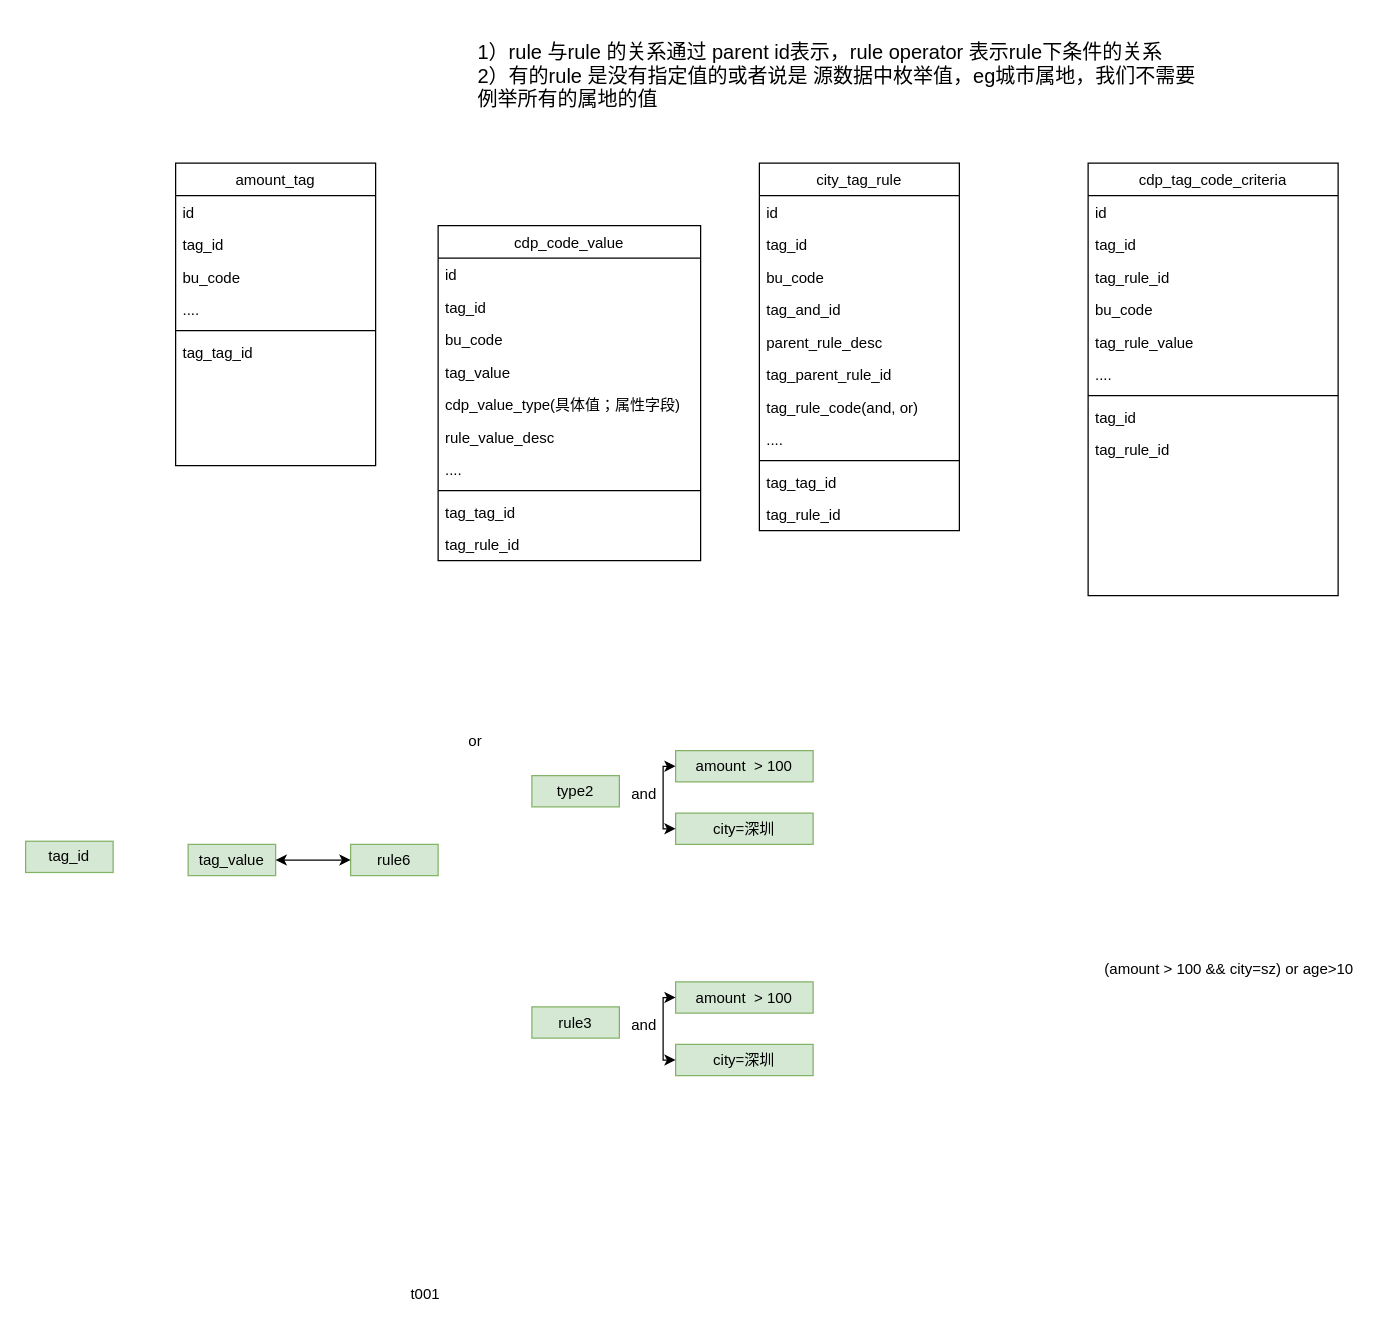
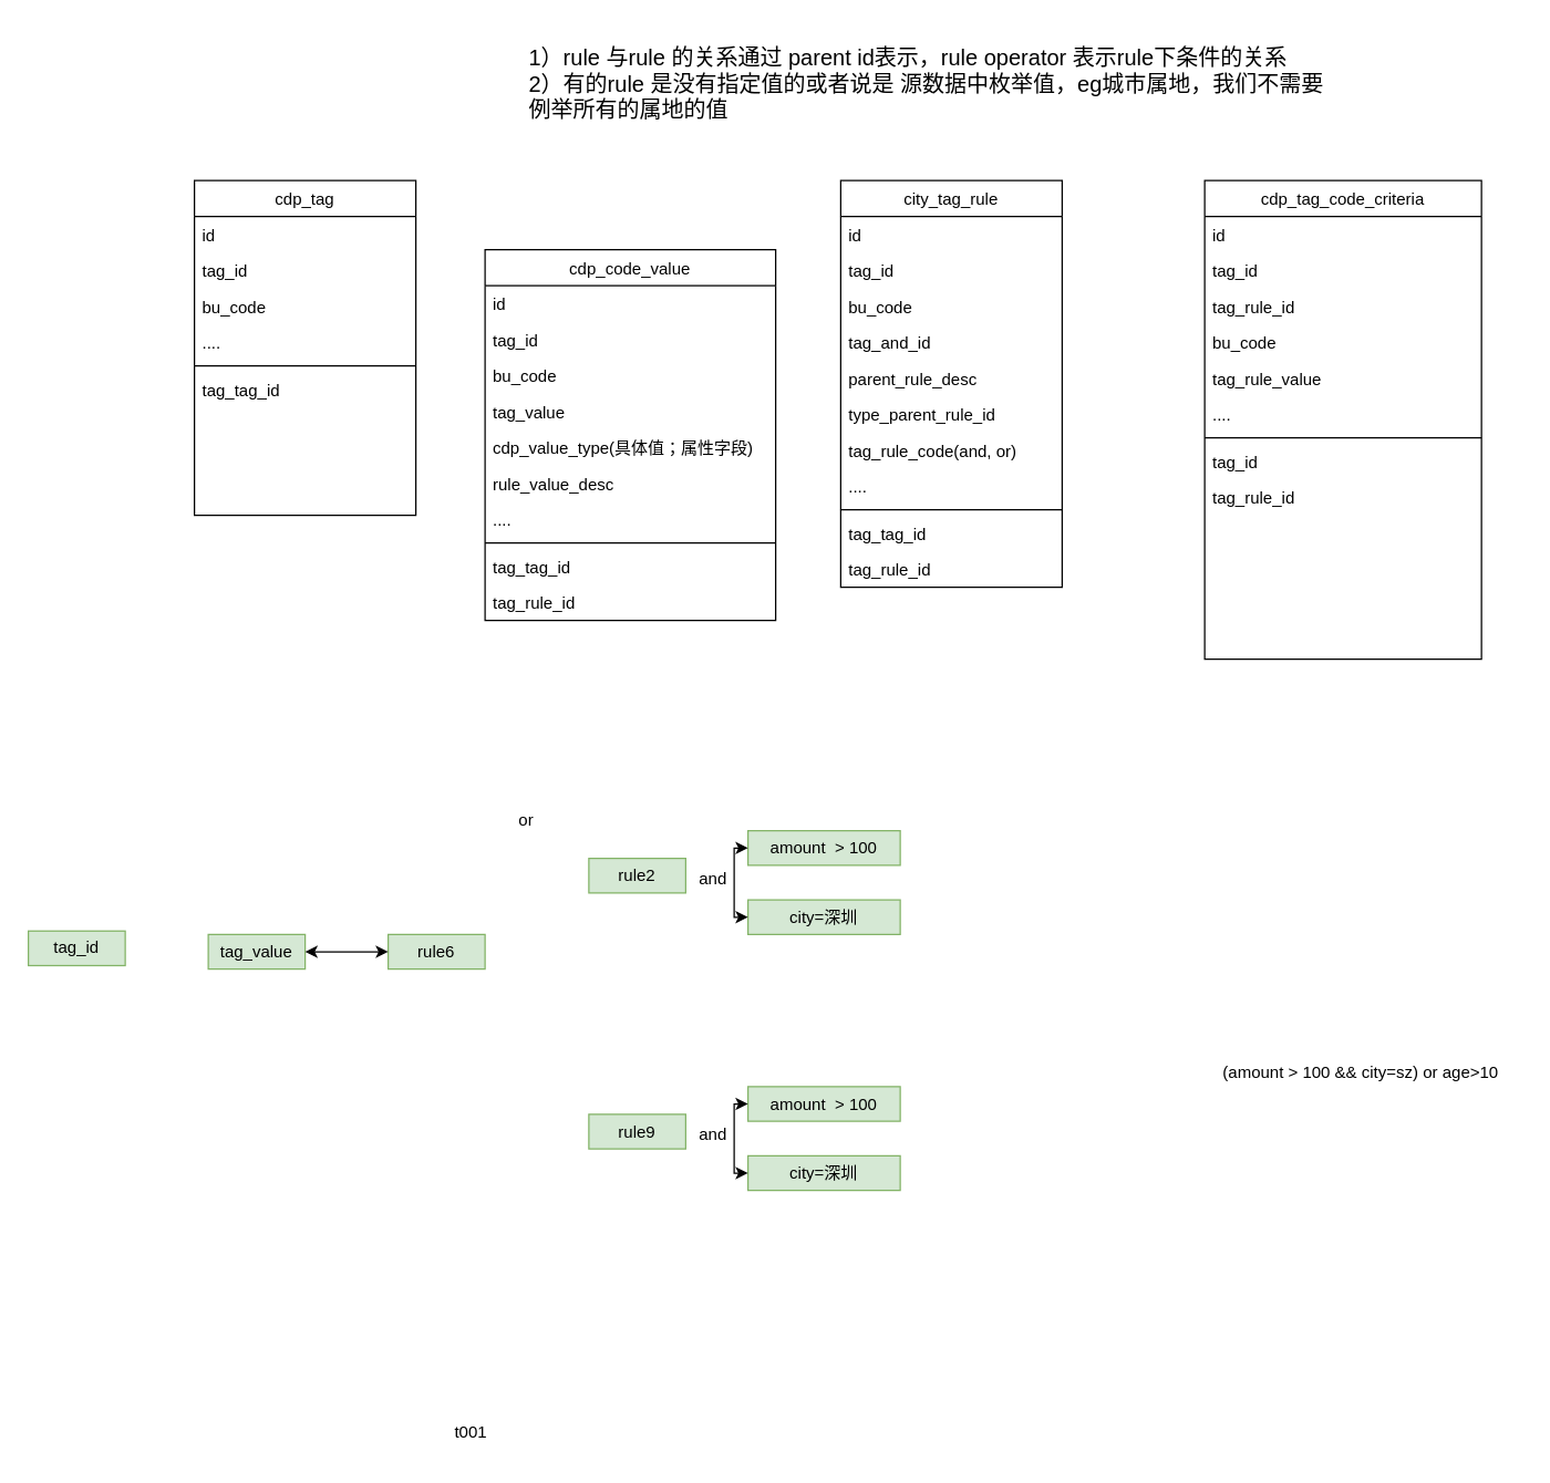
- <mxCell id="53" value="amount_tag" style="swimlane;fontStyle=0;align=center;verticalAlign=top;childLayout=stackLayout;horizontal=1;startSize=26;horizontalStack=0;resizeParent=1;resizeLast=0;collapsible=1;marginBottom=0;rounded=0;shadow=0;strokeWidth=1;" parent="1" vertex="1"><mxGeometry x="140" y="130" width="160" height="242" as="geometry"><mxRectangle x="550" y="140" width="160" height="26" as="alternateBounds" /></mxGeometry></mxCell>
+ <mxCell id="53" value="cdp_tag" style="swimlane;fontStyle=0;align=center;verticalAlign=top;childLayout=stackLayout;horizontal=1;startSize=26;horizontalStack=0;resizeParent=1;resizeLast=0;collapsible=1;marginBottom=0;rounded=0;shadow=0;strokeWidth=1;" parent="1" vertex="1"><mxGeometry x="140" y="130" width="160" height="242" as="geometry"><mxRectangle x="550" y="140" width="160" height="26" as="alternateBounds" /></mxGeometry></mxCell>
- <mxCell id="8" value="tag_parent_rule_id" style="text;align=left;verticalAlign=top;spacingLeft=4;spacingRight=4;overflow=hidden;rotatable=0;points=[[0,0.5],[1,0.5]];portConstraint=eastwest;rounded=0;shadow=0;html=0;" parent="2" vertex="1"><mxGeometry y="156" width="160" height="26" as="geometry" /></mxCell>
+ <mxCell id="8" value="type_parent_rule_id" style="text;align=left;verticalAlign=top;spacingLeft=4;spacingRight=4;overflow=hidden;rotatable=0;points=[[0,0.5],[1,0.5]];portConstraint=eastwest;rounded=0;shadow=0;html=0;" parent="2" vertex="1"><mxGeometry y="156" width="160" height="26" as="geometry" /></mxCell>
- <mxCell id="35" value="type2" style="text;html=1;strokeColor=#82b366;fillColor=#d5e8d4;align=center;verticalAlign=middle;whiteSpace=wrap;rounded=0;" parent="1" vertex="1"><mxGeometry x="425" y="620" width="70" height="25" as="geometry" /></mxCell>
+ <mxCell id="35" value="rule2" style="text;html=1;strokeColor=#82b366;fillColor=#d5e8d4;align=center;verticalAlign=middle;whiteSpace=wrap;rounded=0;" parent="1" vertex="1"><mxGeometry x="425" y="620" width="70" height="25" as="geometry" /></mxCell>
- <mxCell id="46" value="rule3" style="text;html=1;strokeColor=#82b366;fillColor=#d5e8d4;align=center;verticalAlign=middle;whiteSpace=wrap;rounded=0;" parent="1" vertex="1"><mxGeometry x="425" y="805" width="70" height="25" as="geometry" /></mxCell>
+ <mxCell id="46" value="rule9" style="text;html=1;strokeColor=#82b366;fillColor=#d5e8d4;align=center;verticalAlign=middle;whiteSpace=wrap;rounded=0;" parent="1" vertex="1"><mxGeometry x="425" y="805" width="70" height="25" as="geometry" /></mxCell>
